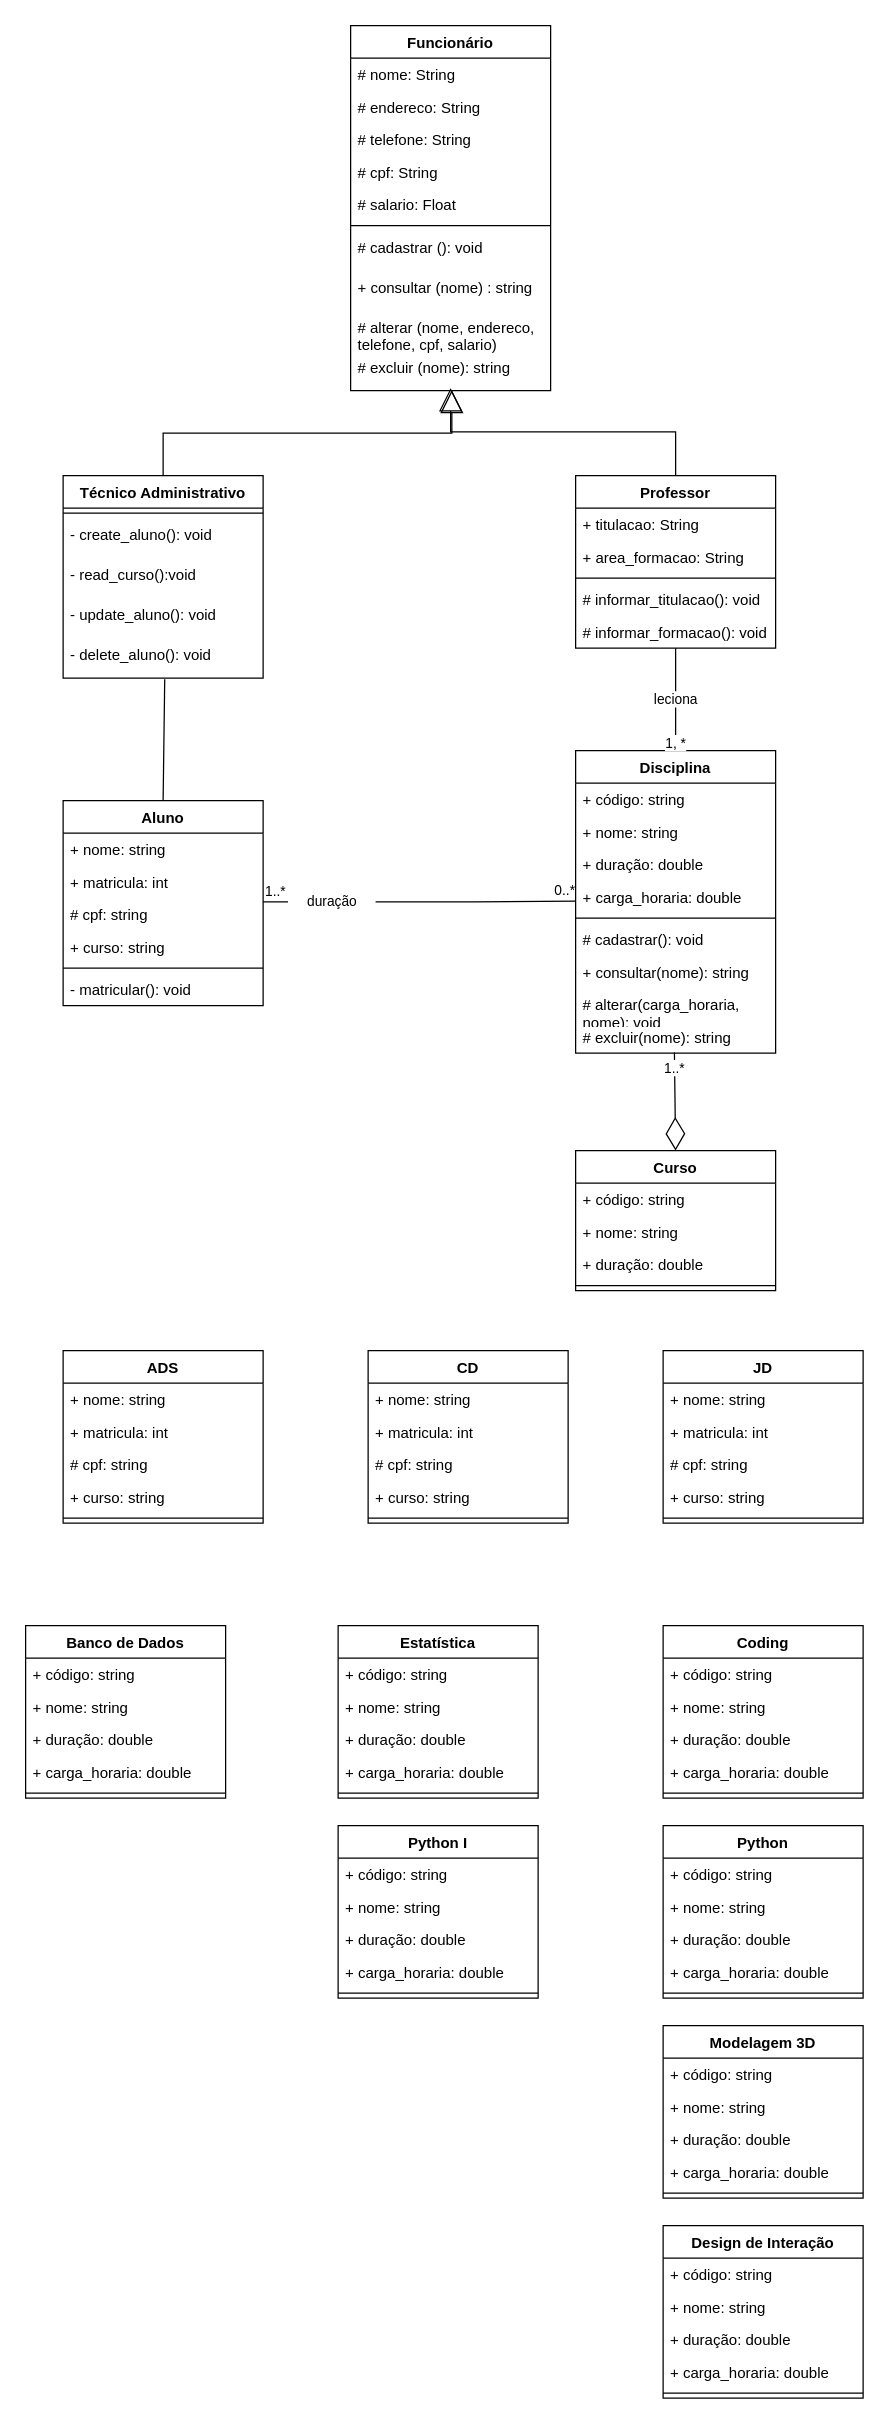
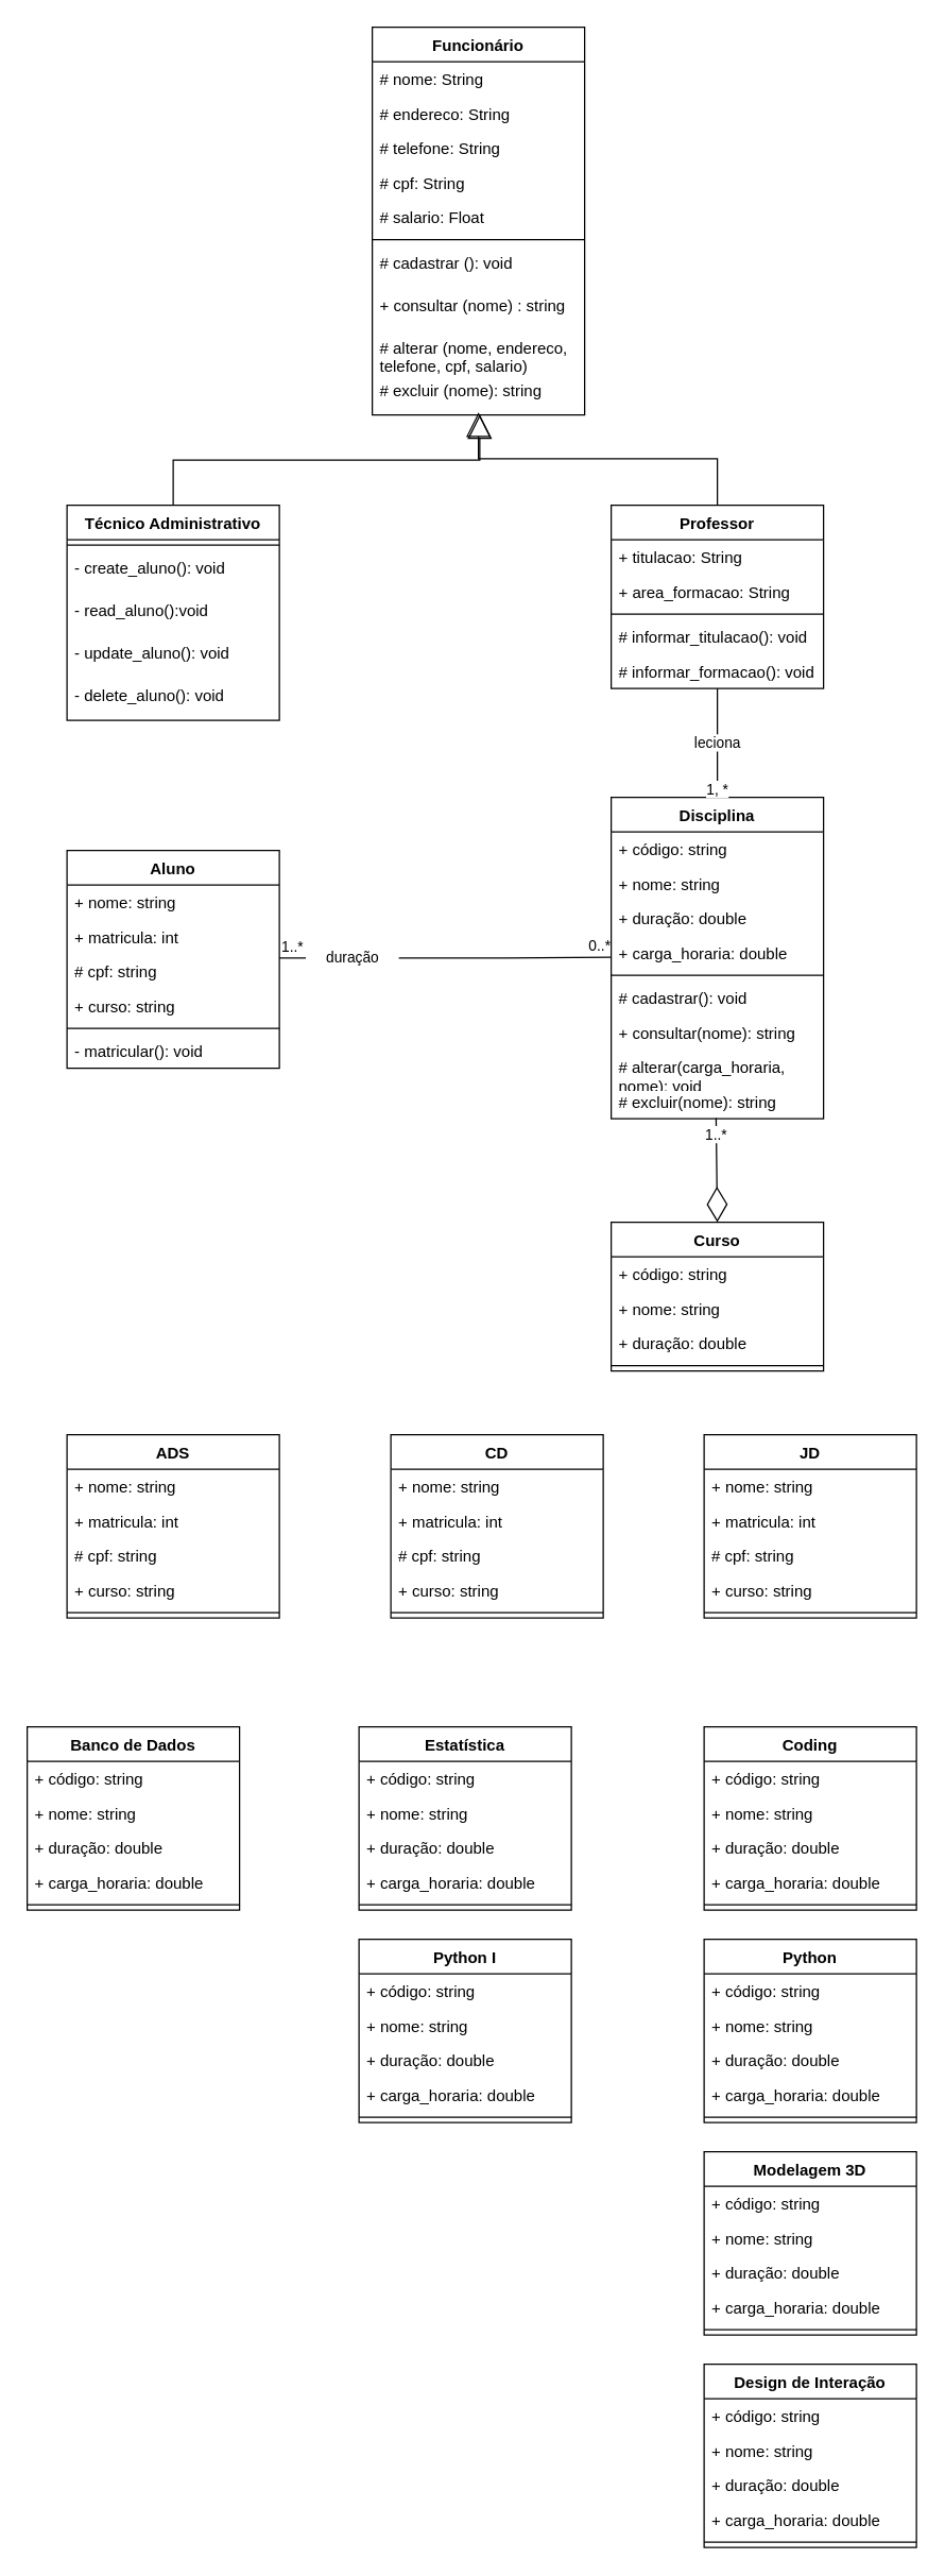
- <mxCell id="39" value="- read_curso():void" style="text;strokeColor=none;fillColor=none;align=left;verticalAlign=top;spacingLeft=4;spacingRight=4;overflow=hidden;rotatable=0;points=[[0,0.5],[1,0.5]];portConstraint=eastwest;" vertex="1" parent="36"><mxGeometry y="66" width="160" height="32" as="geometry" /></mxCell>
+ <mxCell id="39" value="- read_aluno():void" style="text;strokeColor=none;fillColor=none;align=left;verticalAlign=top;spacingLeft=4;spacingRight=4;overflow=hidden;rotatable=0;points=[[0,0.5],[1,0.5]];portConstraint=eastwest;" vertex="1" parent="36"><mxGeometry y="66" width="160" height="32" as="geometry" /></mxCell>
- <mxCell id="118" value="" style="endArrow=none;html=1;rounded=0;fontSize=11;exitX=0.508;exitY=1.026;exitDx=0;exitDy=0;exitPerimeter=0;entryX=0.5;entryY=0;entryDx=0;entryDy=0;" edge="1" parent="1" source="41" target="42"><mxGeometry relative="1" as="geometry"><mxPoint x="90" y="590" as="sourcePoint" /><mxPoint x="250" y="590" as="targetPoint" /></mxGeometry></mxCell>
